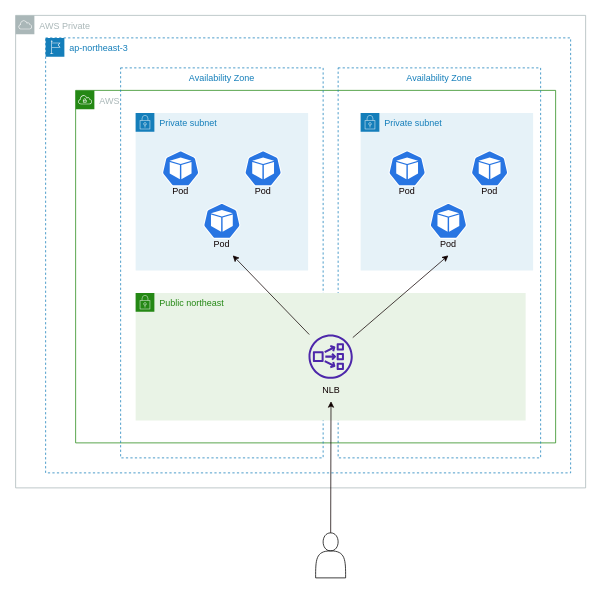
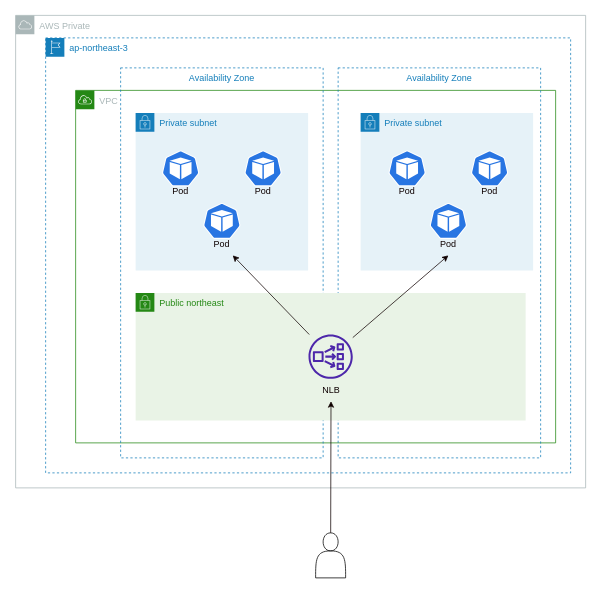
- <mxCell id="4" value="AWS" style="points=[[0,0],[0.25,0],[0.5,0],[0.75,0],[1,0],[1,0.25],[1,0.5],[1,0.75],[1,1],[0.75,1],[0.5,1],[0.25,1],[0,1],[0,0.75],[0,0.5],[0,0.25]];outlineConnect=0;gradientColor=none;html=1;whiteSpace=wrap;fontSize=12;fontStyle=0;container=1;pointerEvents=0;collapsible=0;recursiveResize=0;shape=mxgraph.aws4.group;grIcon=mxgraph.aws4.group_vpc;strokeColor=#248814;fillColor=none;verticalAlign=top;align=left;spacingLeft=30;fontColor=#AAB7B8;dashed=0;" parent="3" vertex="1"><mxGeometry x="40" y="70" width="640" height="470" as="geometry" /></mxCell>
+ <mxCell id="4" value="VPC" style="points=[[0,0],[0.25,0],[0.5,0],[0.75,0],[1,0],[1,0.25],[1,0.5],[1,0.75],[1,1],[0.75,1],[0.5,1],[0.25,1],[0,1],[0,0.75],[0,0.5],[0,0.25]];outlineConnect=0;gradientColor=none;html=1;whiteSpace=wrap;fontSize=12;fontStyle=0;container=1;pointerEvents=0;collapsible=0;recursiveResize=0;shape=mxgraph.aws4.group;grIcon=mxgraph.aws4.group_vpc;strokeColor=#248814;fillColor=none;verticalAlign=top;align=left;spacingLeft=30;fontColor=#AAB7B8;dashed=0;" parent="3" vertex="1"><mxGeometry x="40" y="70" width="640" height="470" as="geometry" /></mxCell>
